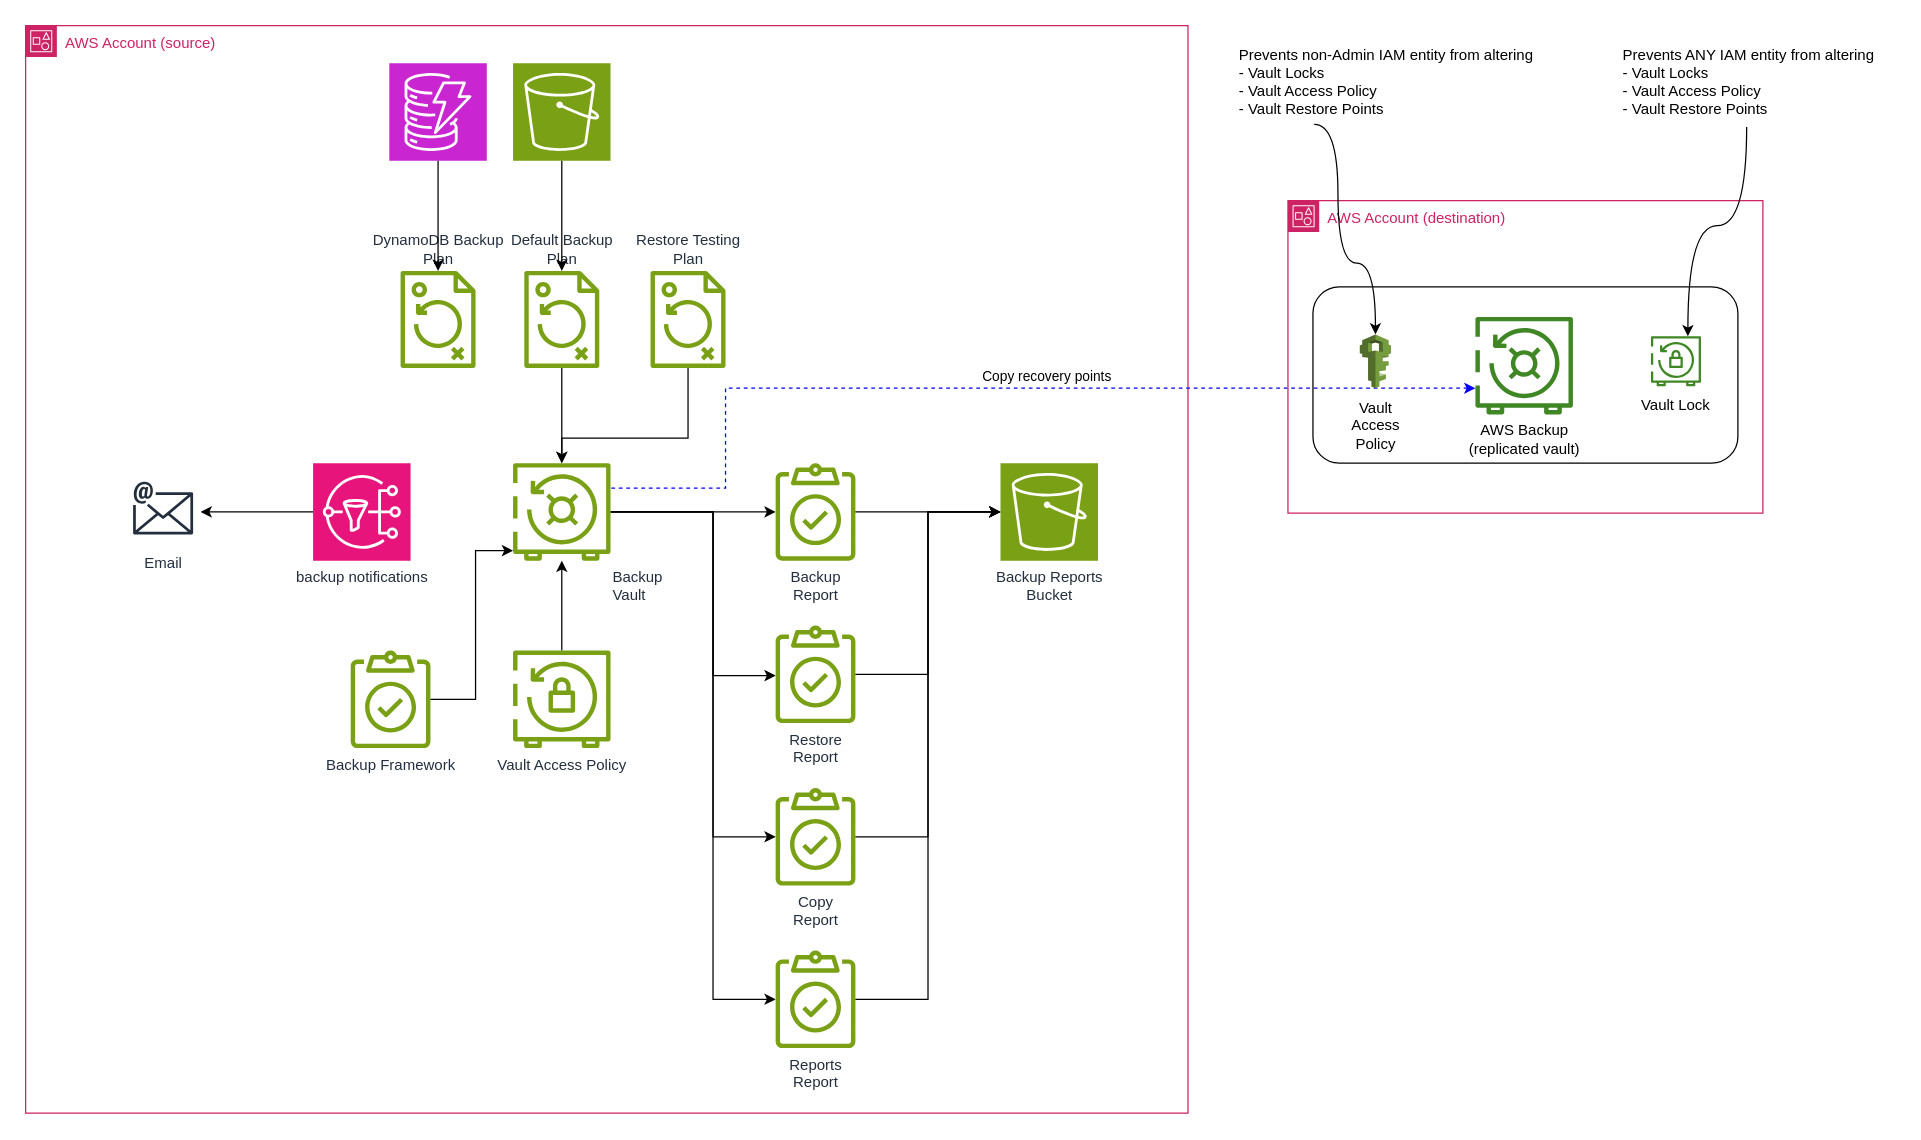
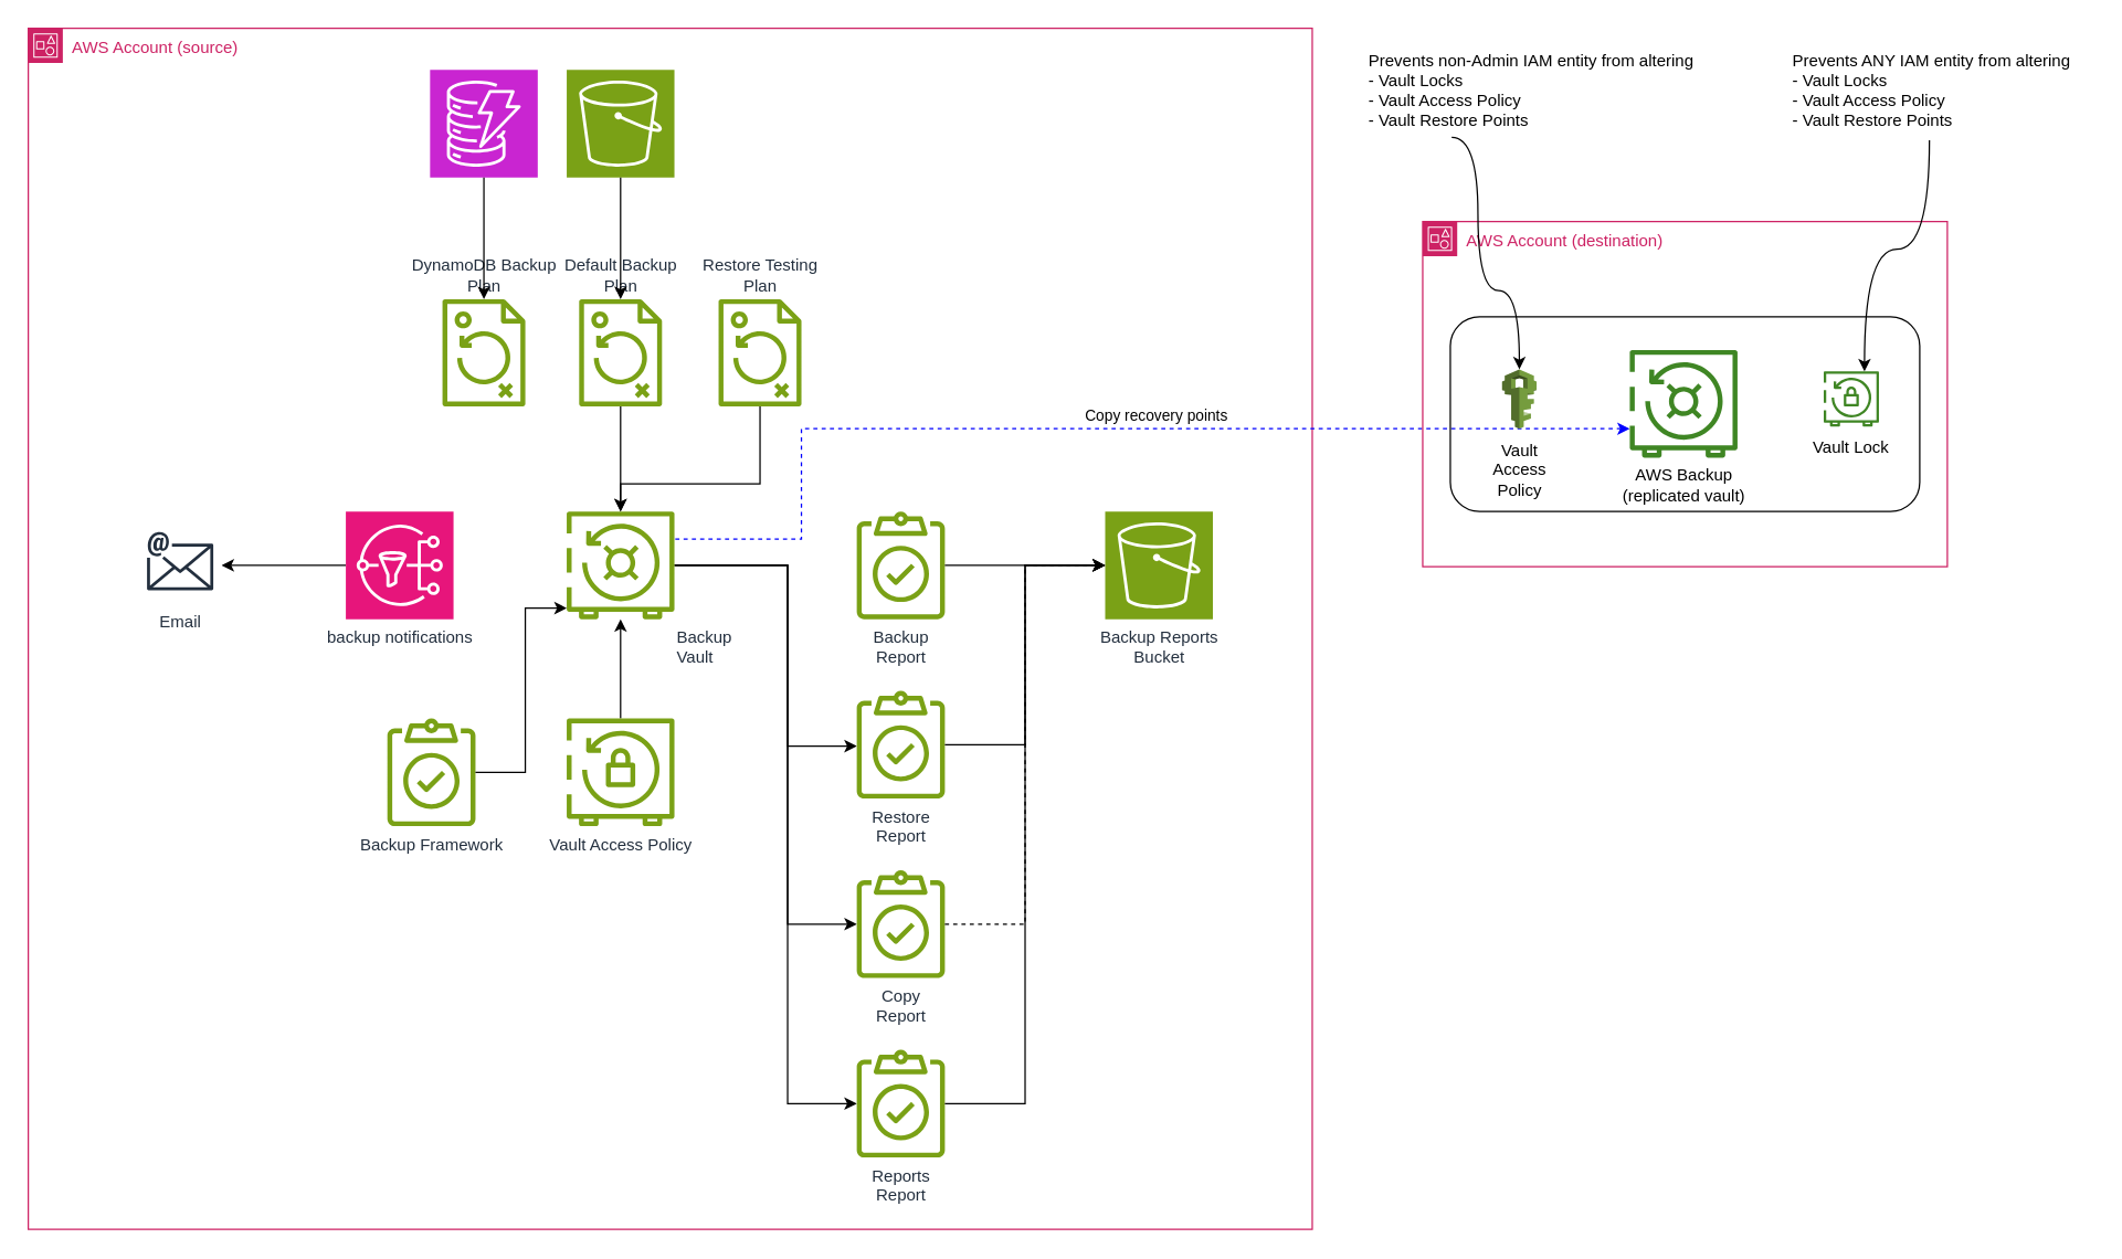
- <mxCell id="2" style="edgeStyle=orthogonalEdgeStyle;rounded=0;orthogonalLoop=1;jettySize=auto;html=1;" parent="1" source="6" target="7" edge="1"><mxGeometry relative="1" as="geometry" /></mxCell>
- <mxCell id="18" style="edgeStyle=orthogonalEdgeStyle;rounded=0;orthogonalLoop=1;jettySize=auto;html=1;entryX=0;entryY=0.5;entryDx=0;entryDy=0;entryPerimeter=0;" parent="1" source="11" target="15" edge="1"><mxGeometry relative="1" as="geometry" /></mxCell>
+ <mxCell id="18" style="edgeStyle=orthogonalEdgeStyle;rounded=0;orthogonalLoop=1;jettySize=auto;html=1;entryX=0;entryY=0.5;entryDx=0;entryDy=0;entryPerimeter=0;dashed=1;" parent="1" source="11" target="15" edge="1"><mxGeometry relative="1" as="geometry" /></mxCell>
